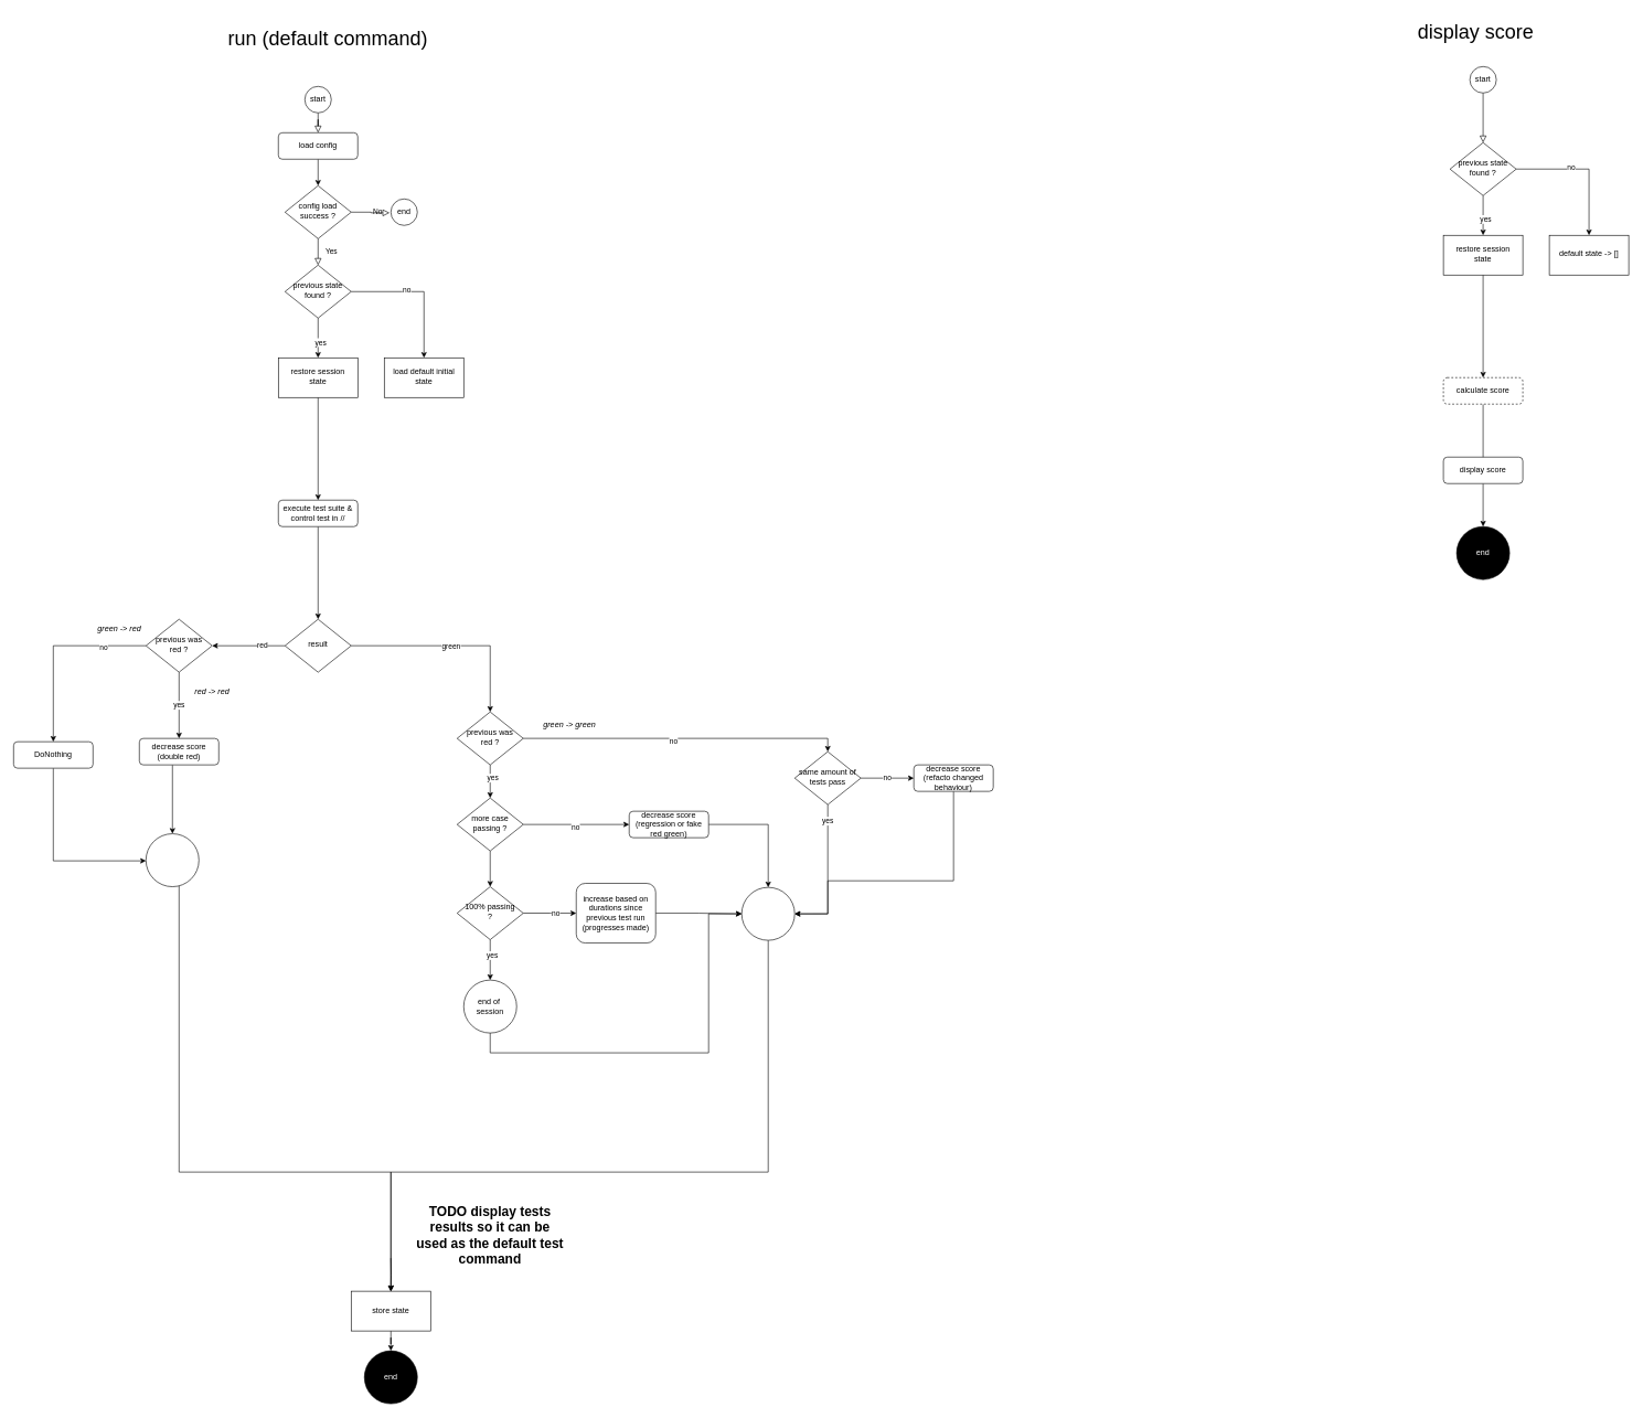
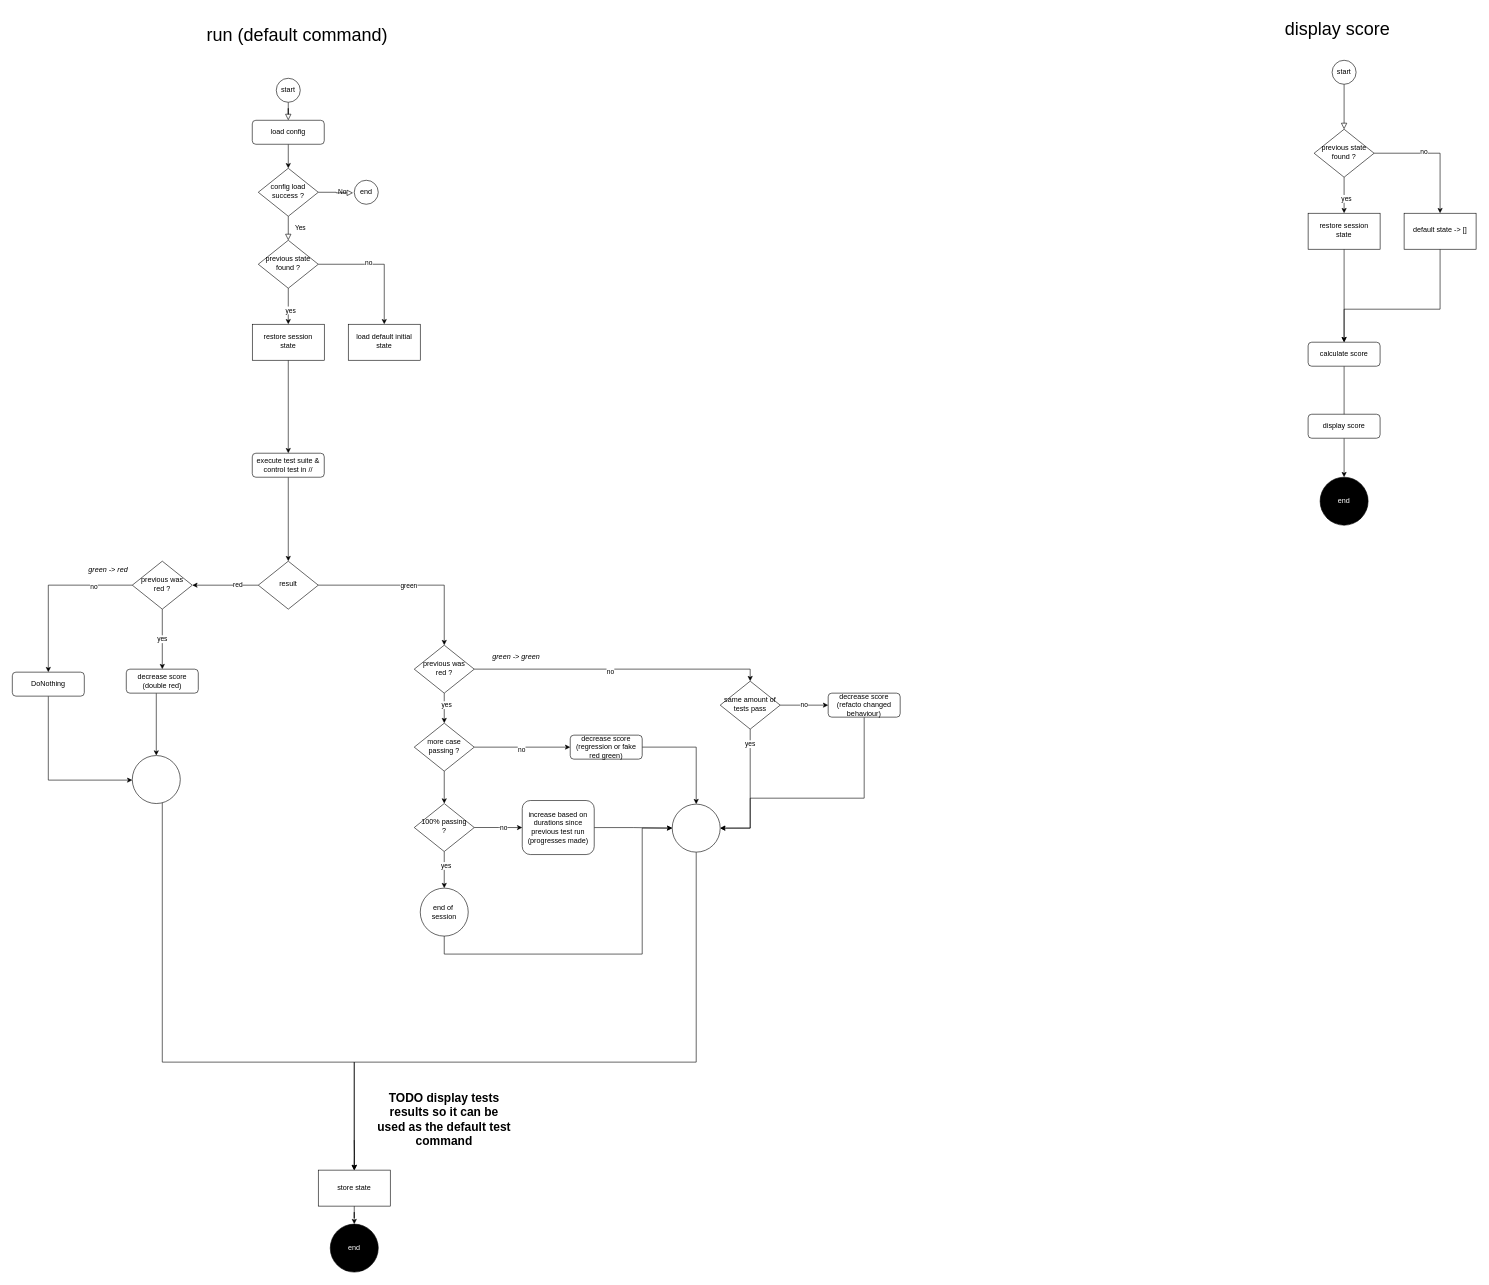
+ <mxCell id="83" style="edgeStyle=orthogonalEdgeStyle;rounded=0;orthogonalLoop=1;jettySize=auto;html=1;" edge="1" source="84" target="74" parent="1"><mxGeometry relative="1" as="geometry"><Array as="points"><mxPoint x="2400" y="514.94" /><mxPoint x="2240" y="514.94" /></Array></mxGeometry></mxCell>
- <mxCell id="74" value="calculate score" style="rounded=1;whiteSpace=wrap;html=1;fontSize=12;glass=0;strokeWidth=1;shadow=0;dashed=1;" vertex="1" parent="1"><mxGeometry x="2180" y="569.94" width="120" height="40" as="geometry" /></mxCell>
+ <mxCell id="74" value="calculate score" style="rounded=1;whiteSpace=wrap;html=1;fontSize=12;glass=0;strokeWidth=1;shadow=0;" vertex="1" parent="1"><mxGeometry x="2180" y="569.94" width="120" height="40" as="geometry" /></mxCell>
- <mxCell id="46" value="&lt;i&gt;red -&amp;gt; red&lt;/i&gt;" style="text;html=1;align=center;verticalAlign=middle;whiteSpace=wrap;rounded=0;" vertex="1" parent="1"><mxGeometry x="270" y="1029.94" width="100" height="30" as="geometry" /></mxCell>
